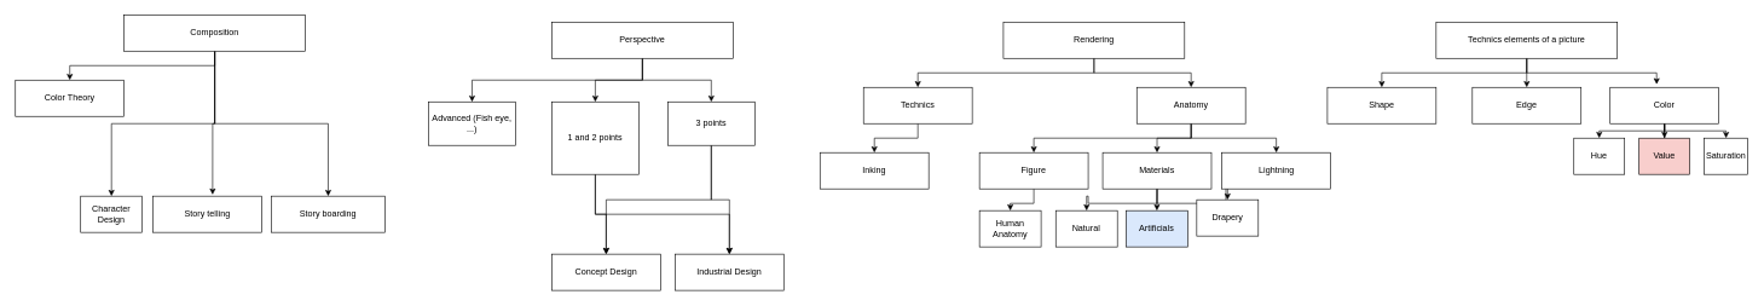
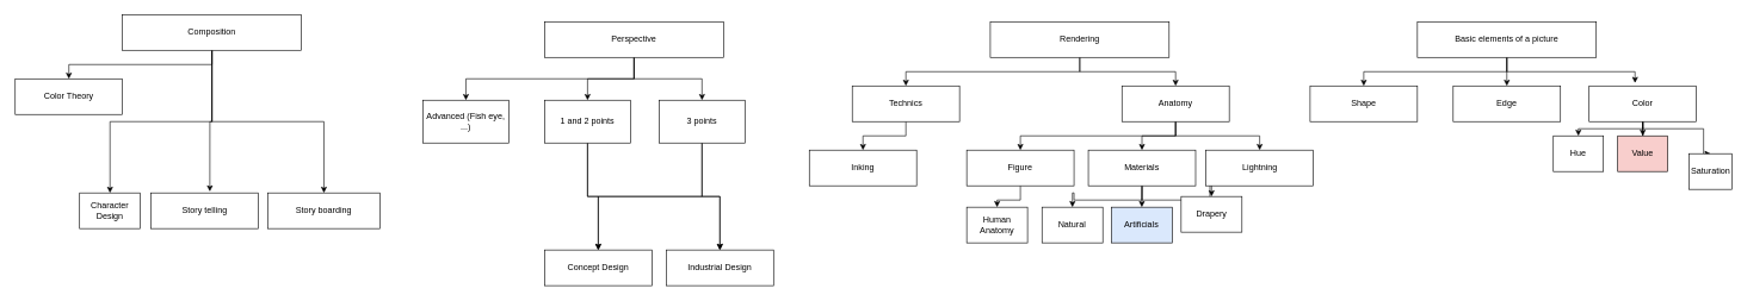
- <mxCell id="5" value="Technics elements of a picture" style="rounded=0;whiteSpace=wrap;html=1;" vertex="1" parent="1"><mxGeometry x="1980" y="30" width="250" height="50" as="geometry" /></mxCell>
+ <mxCell id="5" value="Basic elements of a picture" style="rounded=0;whiteSpace=wrap;html=1;" vertex="1" parent="1"><mxGeometry x="1980" y="30" width="250" height="50" as="geometry" /></mxCell>
- <mxCell id="53" value="1 and 2 points" style="rounded=0;whiteSpace=wrap;html=1;gradientColor=#ffffff;" vertex="1" parent="1"><mxGeometry x="760" y="140" width="120" height="100" as="geometry" /></mxCell>
+ <mxCell id="53" value="1 and 2 points" style="rounded=0;whiteSpace=wrap;html=1;gradientColor=#ffffff;" vertex="1" parent="1"><mxGeometry x="760" y="140" width="120" height="60" as="geometry" /></mxCell>
- <mxCell id="14" value="Saturation" style="rounded=0;whiteSpace=wrap;html=1;" vertex="1" parent="1"><mxGeometry x="2350" y="190" width="60" height="50" as="geometry" /></mxCell>
+ <mxCell id="14" value="Saturation" style="rounded=0;whiteSpace=wrap;html=1;" vertex="1" parent="1"><mxGeometry x="2360" y="215" width="60" height="50" as="geometry" /></mxCell>
